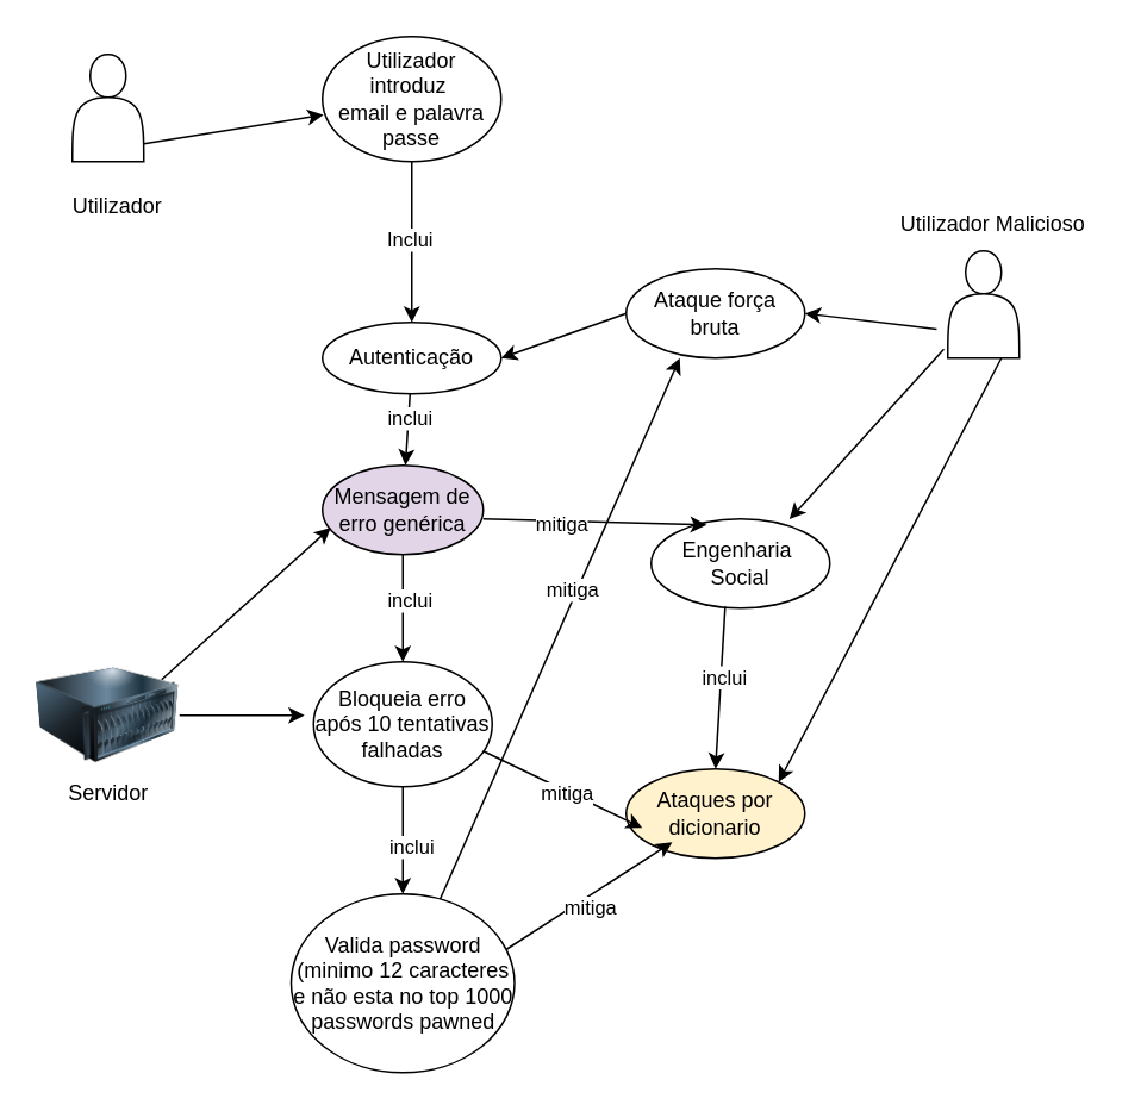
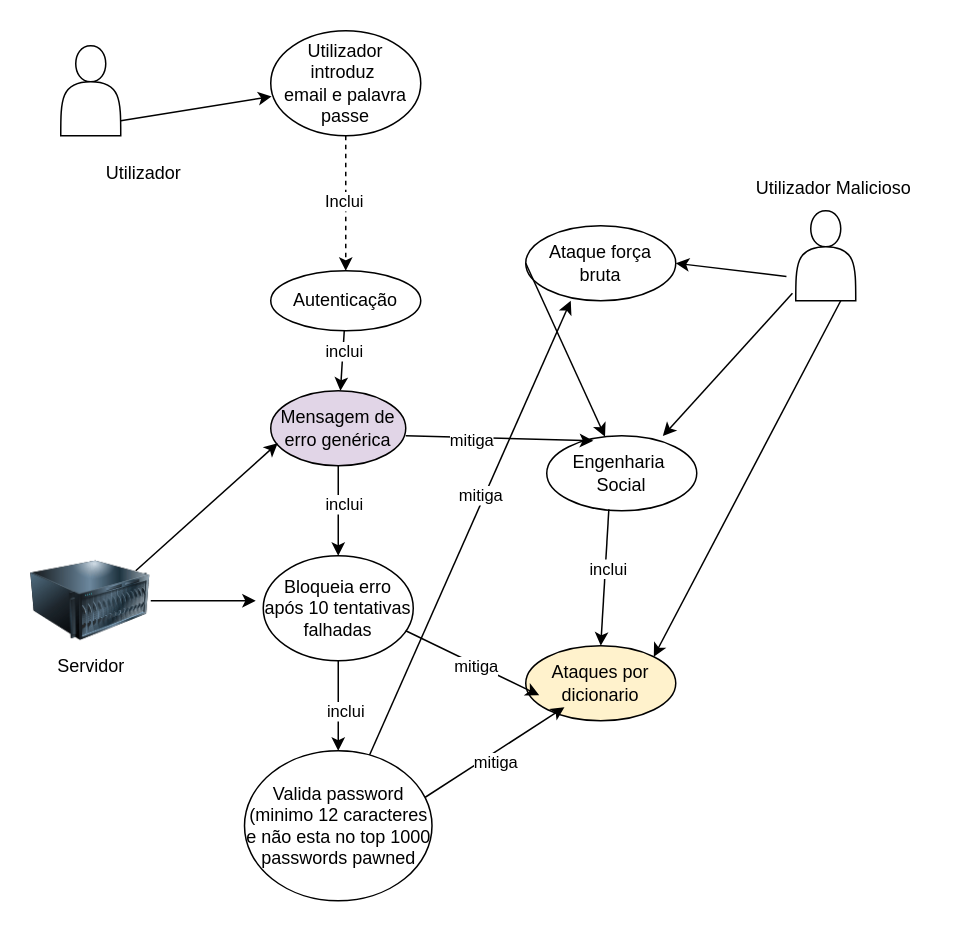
- <mxCell id="6" value="" style="endArrow=classic;html=1;rounded=0;entryX=0.5;entryY=0;entryDx=0;entryDy=0;" edge="1" parent="1" source="4" target="5"><mxGeometry width="50" height="50" relative="1" as="geometry"><mxPoint x="240" y="130" as="sourcePoint" /><mxPoint x="290" y="80" as="targetPoint" /></mxGeometry></mxCell>
+ <mxCell id="6" value="" style="endArrow=classic;html=1;rounded=0;entryX=0.5;entryY=0;entryDx=0;entryDy=0;dashed=1;" edge="1" parent="1" source="4" target="5"><mxGeometry width="50" height="50" relative="1" as="geometry"><mxPoint x="240" y="130" as="sourcePoint" /><mxPoint x="290" y="80" as="targetPoint" /></mxGeometry></mxCell>
- <mxCell id="10" value="Utilizador&lt;br&gt;" style="text;html=1;align=center;verticalAlign=middle;resizable=0;points=[];autosize=1;strokeColor=none;fillColor=none;" vertex="1" parent="1"><mxGeometry x="30" y="100" width="70" height="30" as="geometry" /></mxCell>
+ <mxCell id="10" value="Utilizador&lt;br&gt;" style="text;html=1;align=center;verticalAlign=middle;resizable=0;points=[];autosize=1;strokeColor=none;fillColor=none;" vertex="1" parent="1"><mxGeometry x="60" y="100" width="70" height="30" as="geometry" /></mxCell>
- <mxCell id="31" value="" style="endArrow=classic;html=1;rounded=0;entryX=1;entryY=0.5;entryDx=0;entryDy=0;exitX=0;exitY=0.5;exitDx=0;exitDy=0;" edge="1" parent="1" source="21" target="5"><mxGeometry width="50" height="50" relative="1" as="geometry"><mxPoint x="320" y="210" as="sourcePoint" /><mxPoint x="370" y="160" as="targetPoint" /></mxGeometry></mxCell>
+ <mxCell id="31" value="" style="endArrow=classic;html=1;rounded=0;exitX=0;exitY=0.5;exitDx=0;exitDy=0;" edge="1" parent="1" source="21" target="23"><mxGeometry width="50" height="50" relative="1" as="geometry"><mxPoint x="320" y="210" as="sourcePoint" /><mxPoint x="370" y="160" as="targetPoint" /></mxGeometry></mxCell>
